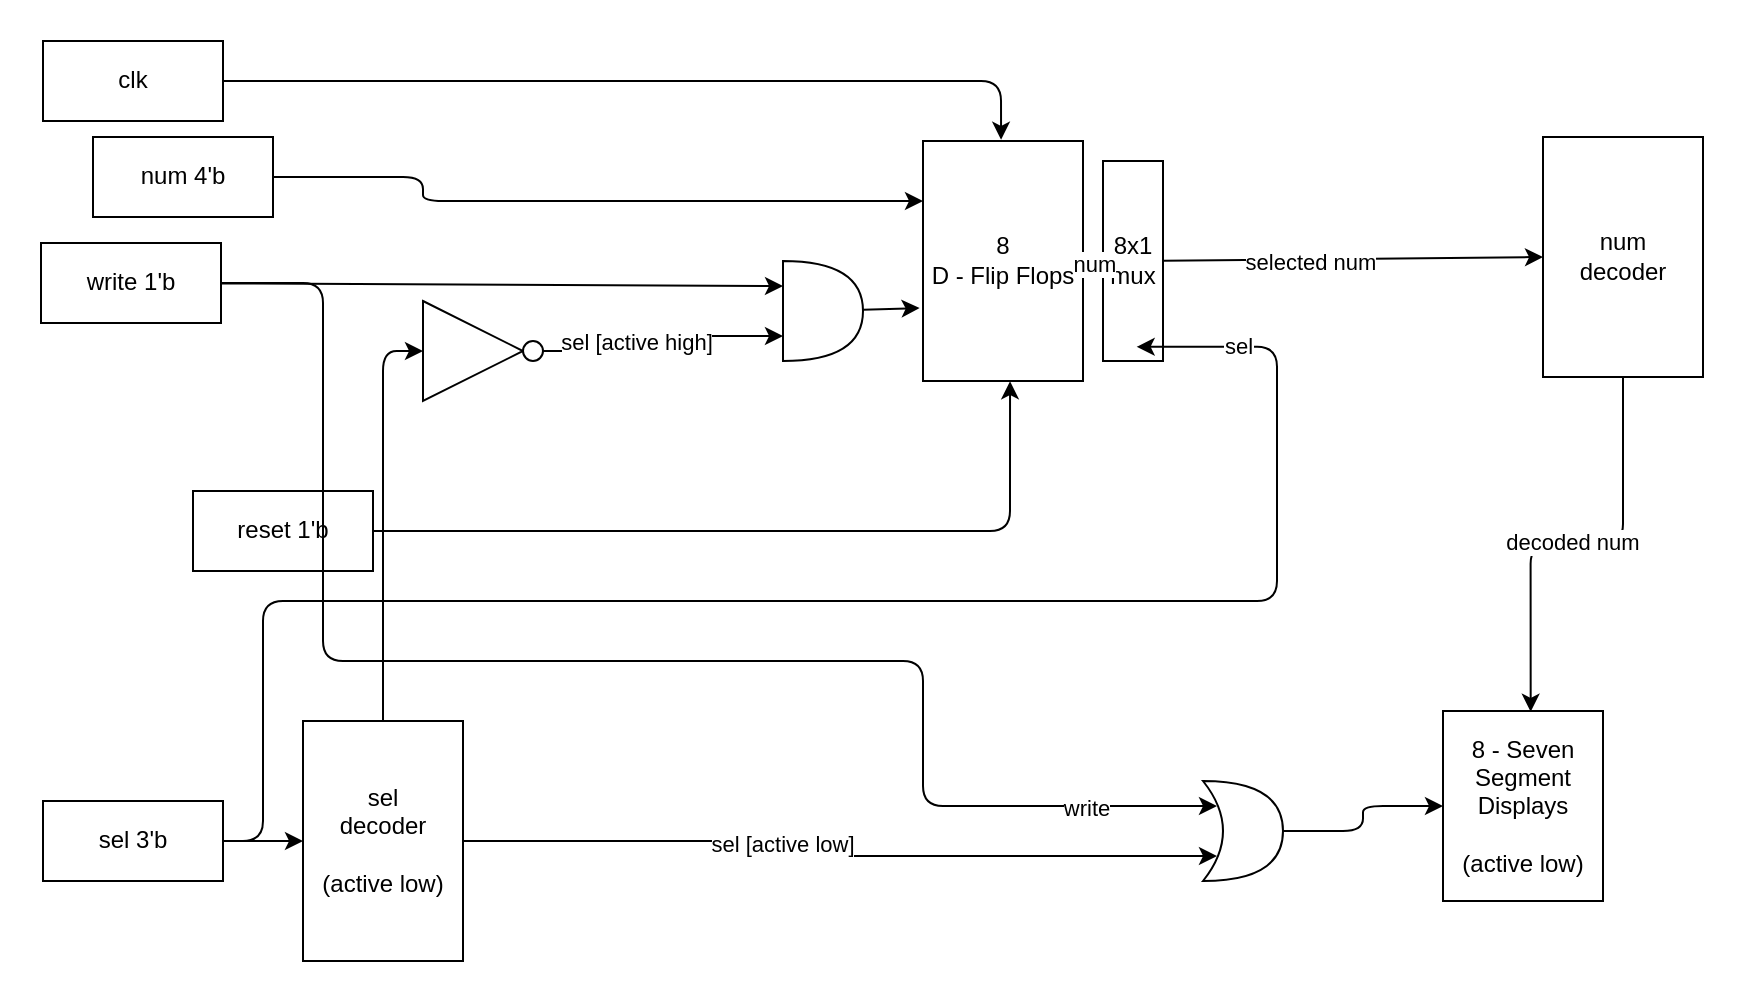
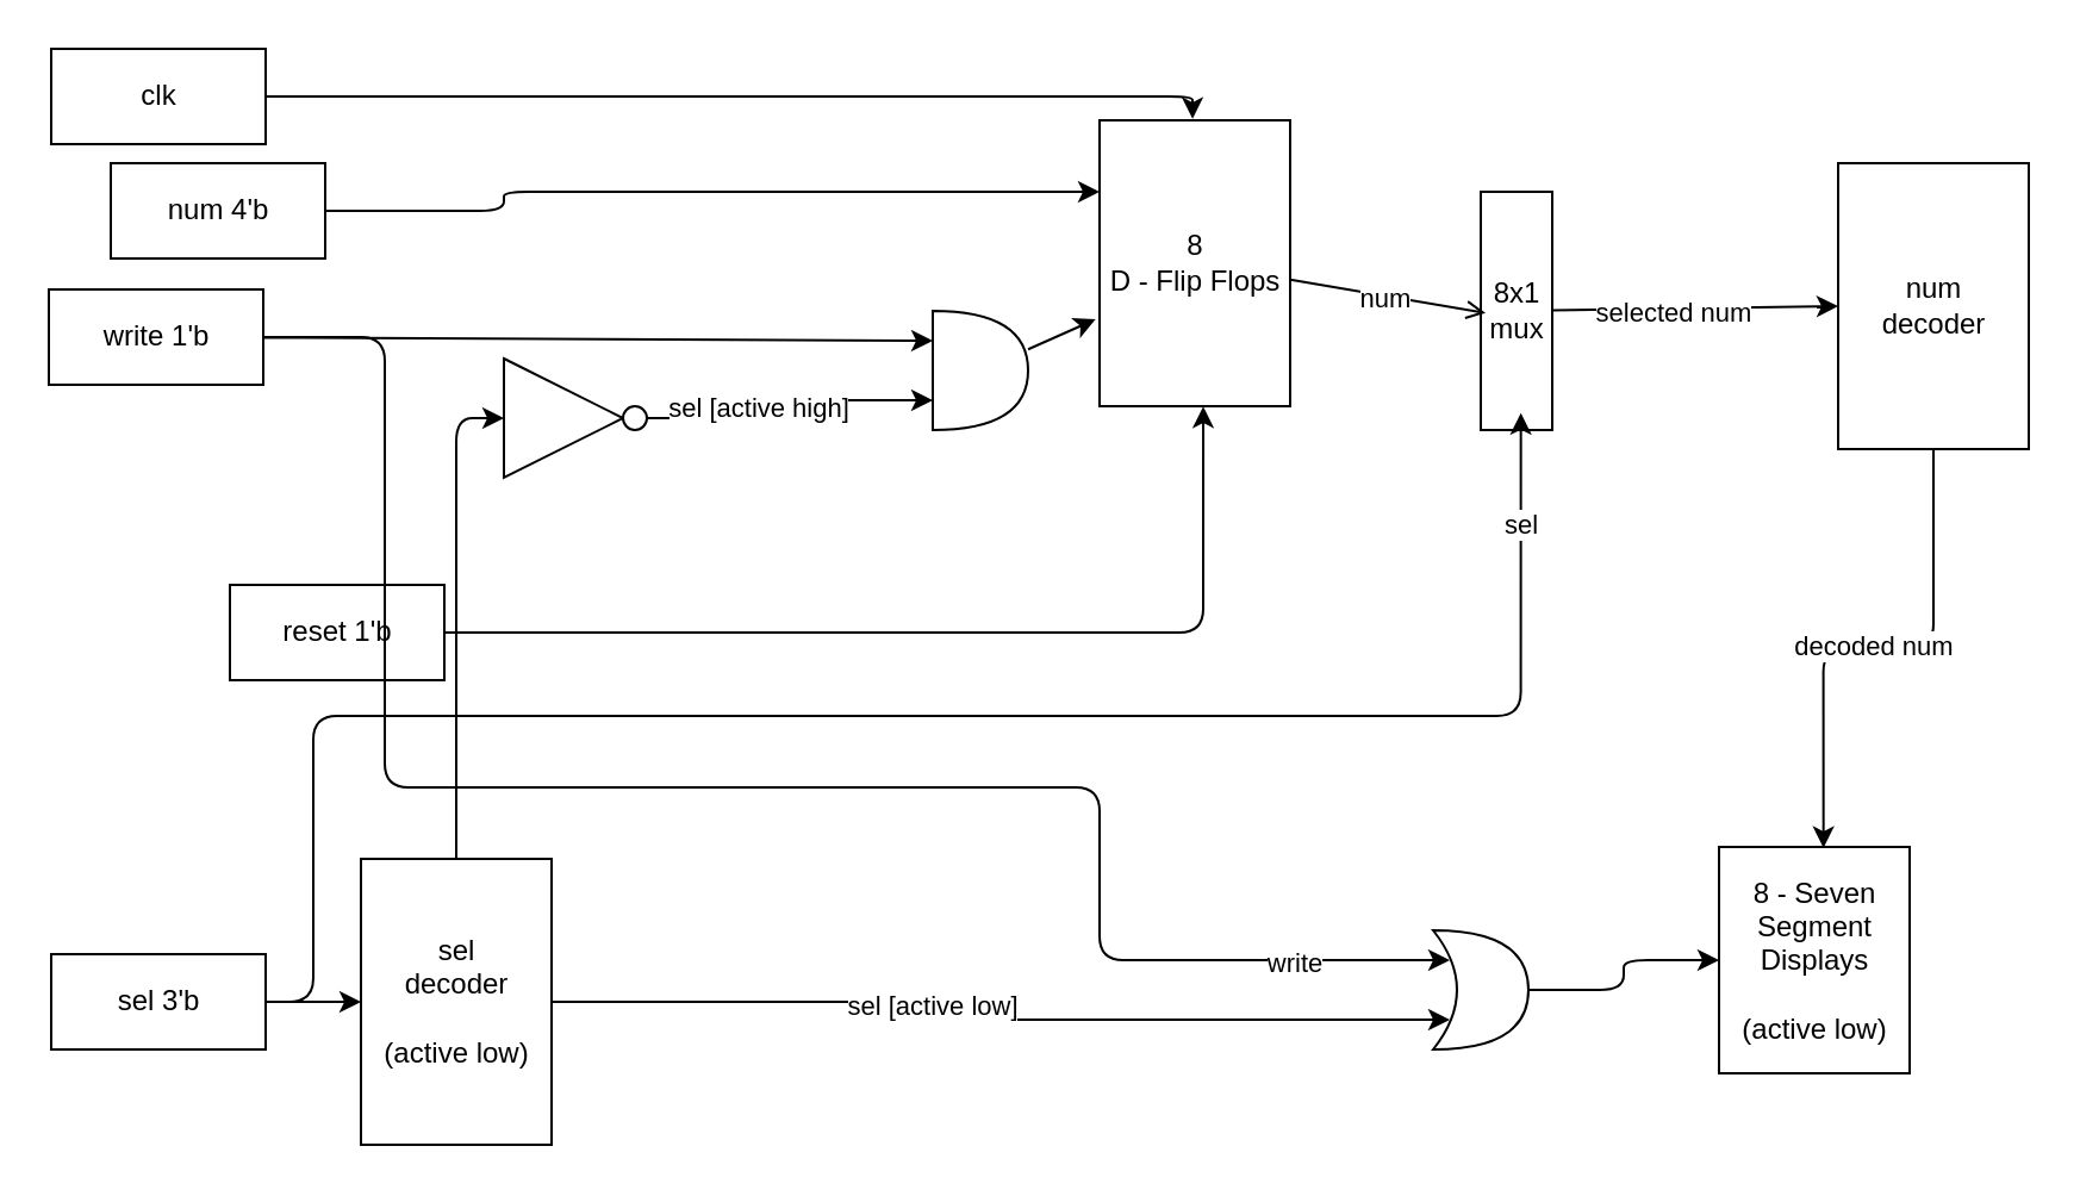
- <mxCell id="11" value="&lt;div&gt;8&lt;/div&gt;D - Flip Flops" style="externalPins=0;recursiveResize=0;shadow=0;dashed=0;align=center;html=1;strokeWidth=1;shape=mxgraph.rtl.abstract.entity;container=1;collapsible=0;kind=sequential;drawPins=0;left=3;right=2;bottom=0;top=0;" parent="1" vertex="1"><mxGeometry x="461" y="70" width="80" height="120" as="geometry" /></mxCell>
+ <mxCell id="11" value="&lt;div&gt;8&lt;/div&gt;D - Flip Flops" style="externalPins=0;recursiveResize=0;shadow=0;dashed=0;align=center;html=1;strokeWidth=1;shape=mxgraph.rtl.abstract.entity;container=1;collapsible=0;kind=sequential;drawPins=0;left=3;right=2;bottom=0;top=0;" parent="1" vertex="1"><mxGeometry x="461" y="50" width="80" height="120" as="geometry" /></mxCell>
- <mxCell id="27" value="8x1&lt;div&gt;mux&lt;/div&gt;" style="externalPins=0;recursiveResize=0;shadow=0;dashed=0;align=center;html=1;strokeWidth=1;shape=mxgraph.rtl.abstract.entity;container=1;collapsible=0;kind=mux;drawPins=0;left=4;right=1;bottom=0;top=0;" vertex="1" parent="1"><mxGeometry x="551" y="80" width="30" height="100" as="geometry" /></mxCell>
+ <mxCell id="27" value="8x1&lt;div&gt;mux&lt;/div&gt;" style="externalPins=0;recursiveResize=0;shadow=0;dashed=0;align=center;html=1;strokeWidth=1;shape=mxgraph.rtl.abstract.entity;container=1;collapsible=0;kind=mux;drawPins=0;left=4;right=1;bottom=0;top=0;" vertex="1" parent="1"><mxGeometry x="621" y="80" width="30" height="100" as="geometry" /></mxCell>
